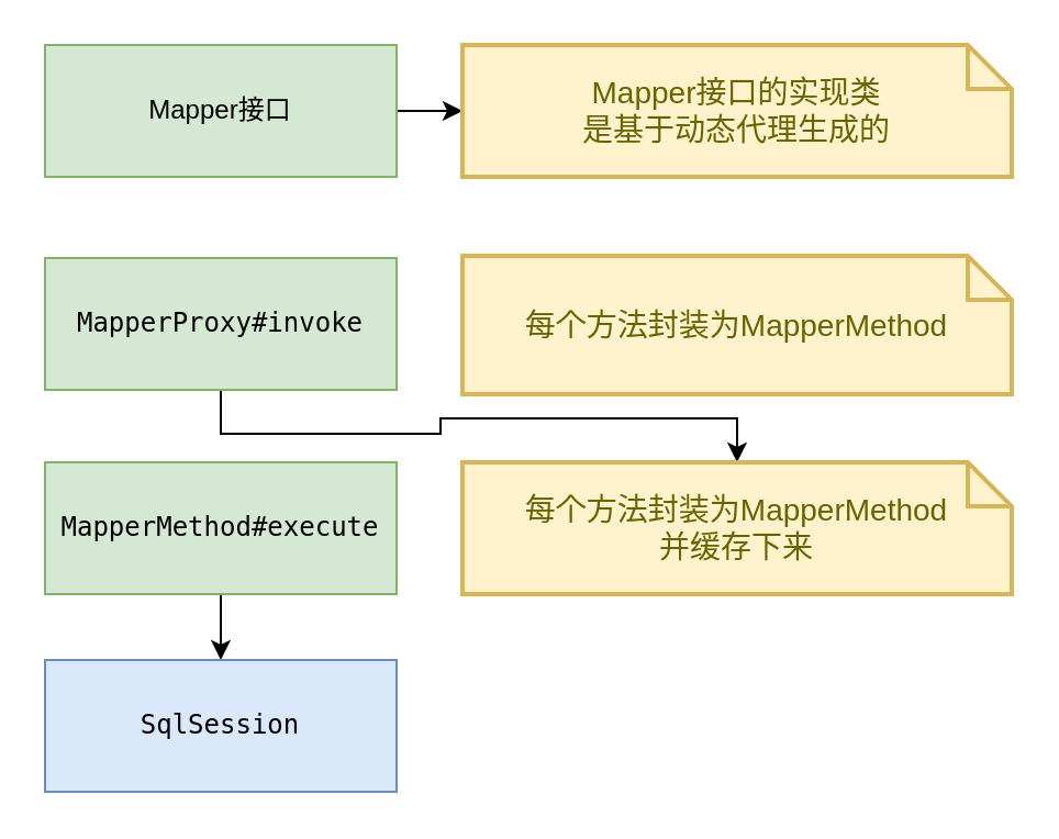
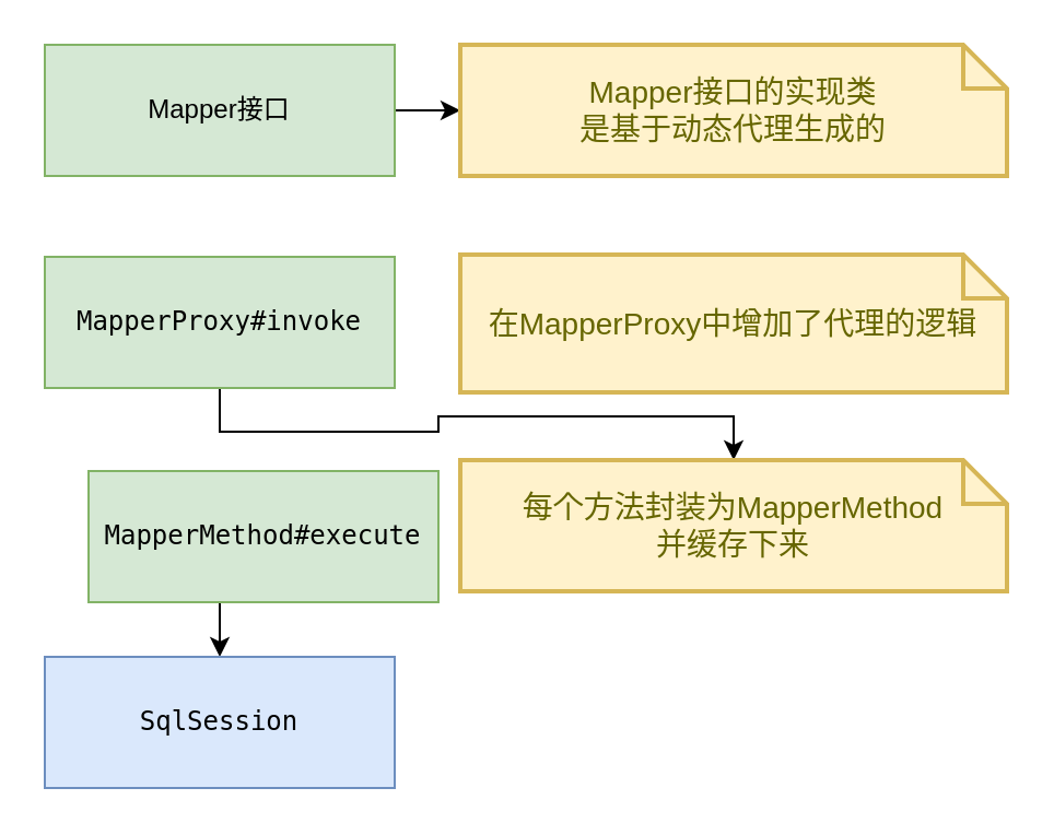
- <mxCell id="10" value="每个方法封装为MapperMethod" style="shape=note;strokeWidth=2;fontSize=14;size=20;whiteSpace=wrap;html=1;fillColor=#fff2cc;strokeColor=#d6b656;fontColor=#666600;" vertex="1" parent="1"><mxGeometry x="210" y="116" width="250" height="63" as="geometry" /></mxCell>
+ <mxCell id="10" value="在MapperProxy中增加了代理的逻辑" style="shape=note;strokeWidth=2;fontSize=14;size=20;whiteSpace=wrap;html=1;fillColor=#fff2cc;strokeColor=#d6b656;fontColor=#666600;" vertex="1" parent="1"><mxGeometry x="210" y="116" width="250" height="63" as="geometry" /></mxCell>
- <mxCell id="7" value="&lt;pre&gt;&lt;pre&gt;MapperMethod#execute&lt;/pre&gt;&lt;/pre&gt;" style="rounded=0;whiteSpace=wrap;html=1;fillColor=#d5e8d4;strokeColor=#82b366;" vertex="1" parent="1"><mxGeometry x="20" y="210" width="160" height="60" as="geometry" /></mxCell>
+ <mxCell id="7" value="&lt;pre&gt;&lt;pre&gt;MapperMethod#execute&lt;/pre&gt;&lt;/pre&gt;" style="rounded=0;whiteSpace=wrap;html=1;fillColor=#d5e8d4;strokeColor=#82b366;" vertex="1" parent="1"><mxGeometry x="40" y="215" width="160" height="60" as="geometry" /></mxCell>
